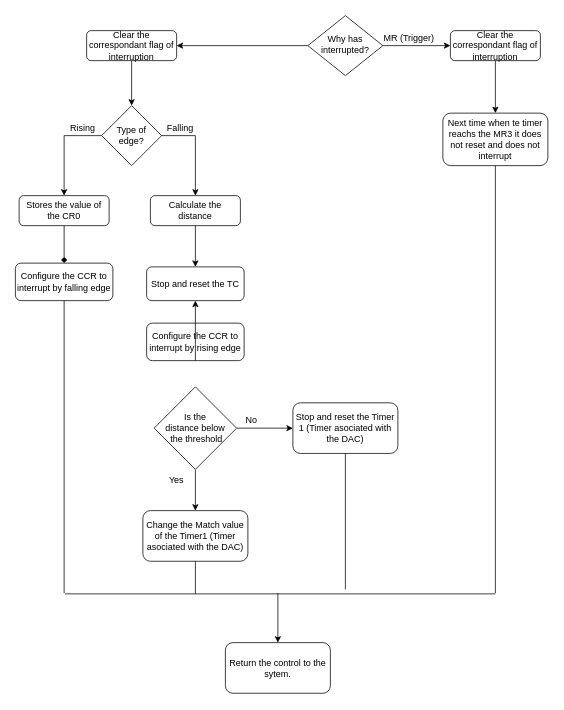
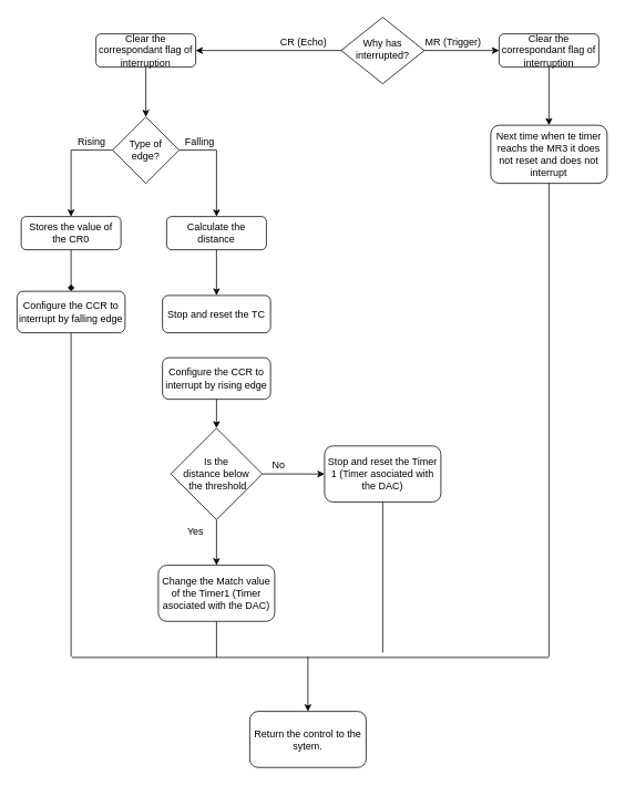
+ <mxCell id="34" value="CR (Echo)" style="text;html=1;strokeColor=none;fillColor=none;align=center;verticalAlign=middle;whiteSpace=wrap;rounded=0;" vertex="1" parent="1"><mxGeometry x="330" y="40" width="70" height="20" as="geometry" /></mxCell>
- <mxCell id="38" value="" style="endArrow=classic;html=1;exitX=0.5;exitY=1;exitDx=0;exitDy=0;" edge="1" parent="1" source="37" target="19"><mxGeometry width="50" height="50" relative="1" as="geometry"><mxPoint x="460" y="480" as="sourcePoint" /><mxPoint x="510" y="430" as="targetPoint" /></mxGeometry></mxCell>
+ <mxCell id="38" value="" style="endArrow=classic;html=1;exitX=0.5;exitY=1;exitDx=0;exitDy=0;entryX=0.5;entryY=0;entryDx=0;entryDy=0;" edge="1" parent="1" source="37" target="24"><mxGeometry width="50" height="50" relative="1" as="geometry"><mxPoint x="460" y="480" as="sourcePoint" /><mxPoint x="510" y="430" as="targetPoint" /></mxGeometry></mxCell>
